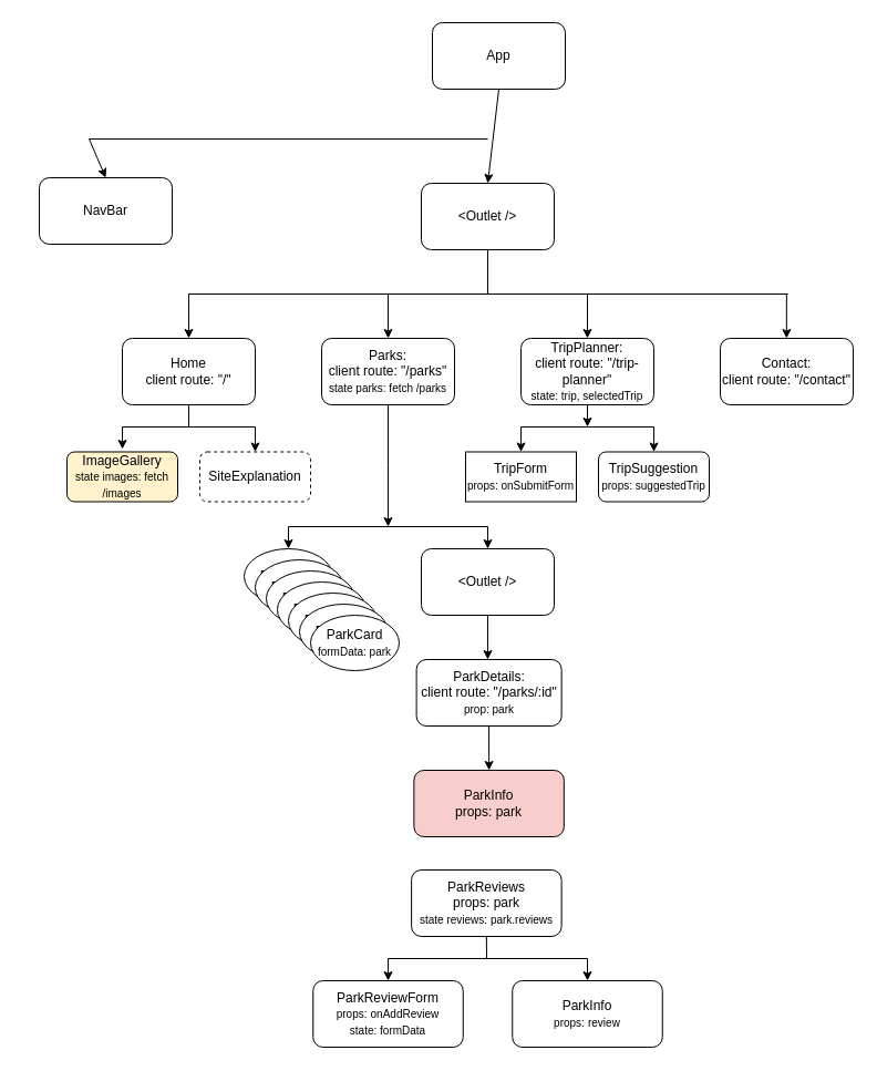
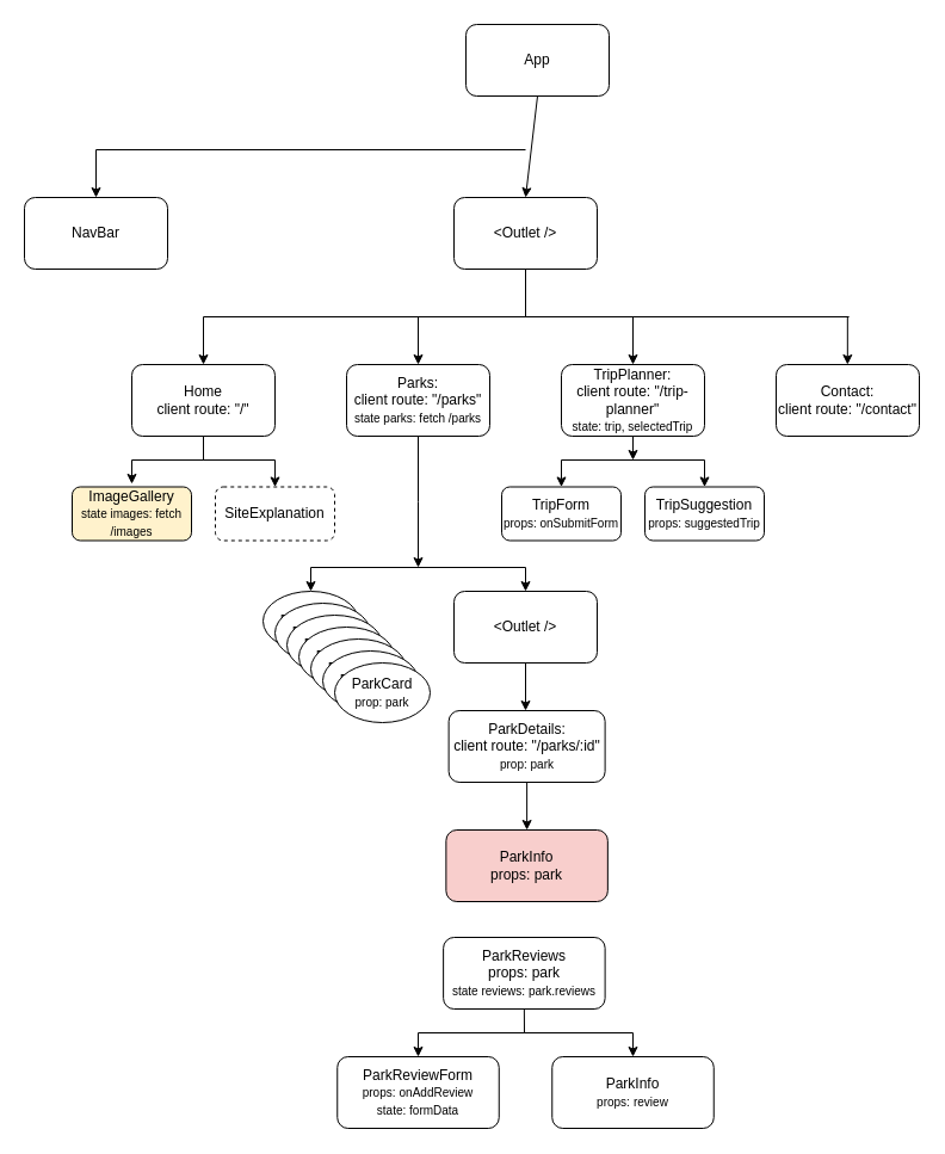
- <mxCell id="32" value="NavBar" style="rounded=1;whiteSpace=wrap;html=1;" parent="1" vertex="1"><mxGeometry x="35" y="160" width="120" height="60" as="geometry" /></mxCell>
+ <mxCell id="32" value="NavBar" style="rounded=1;whiteSpace=wrap;html=1;" parent="1" vertex="1"><mxGeometry y="165" width="120" height="60" as="geometry" x="20" /></mxCell>
- <mxCell id="37" value="TripForm&lt;br&gt;&lt;font style=&quot;font-size: 10px;&quot;&gt;props: onSubmitForm&lt;/font&gt;" style="whiteSpace=wrap;html=1;rounded=0;" parent="1" vertex="1"><mxGeometry x="420" y="407.5" width="100" height="45" as="geometry" /></mxCell>
+ <mxCell id="37" value="TripForm&lt;br&gt;&lt;font style=&quot;font-size: 10px;&quot;&gt;props: onSubmitForm&lt;/font&gt;" style="whiteSpace=wrap;html=1;rounded=1;" parent="1" vertex="1"><mxGeometry x="420" y="407.5" width="100" height="45" as="geometry" /></mxCell>
- <mxCell id="18" value="ParkCard&lt;br style=&quot;font-size: 11px;&quot;&gt;&lt;font size=&quot;1&quot;&gt;formData: park&lt;/font&gt;" style="ellipse;whiteSpace=wrap;html=1;" parent="1" vertex="1"><mxGeometry x="280" y="555" width="80" height="50" as="geometry" /></mxCell>
+ <mxCell id="18" value="ParkCard&lt;br style=&quot;font-size: 11px;&quot;&gt;&lt;font size=&quot;1&quot;&gt;prop: park&lt;/font&gt;" style="ellipse;whiteSpace=wrap;html=1;" parent="1" vertex="1"><mxGeometry x="280" y="555" width="80" height="50" as="geometry" /></mxCell>
